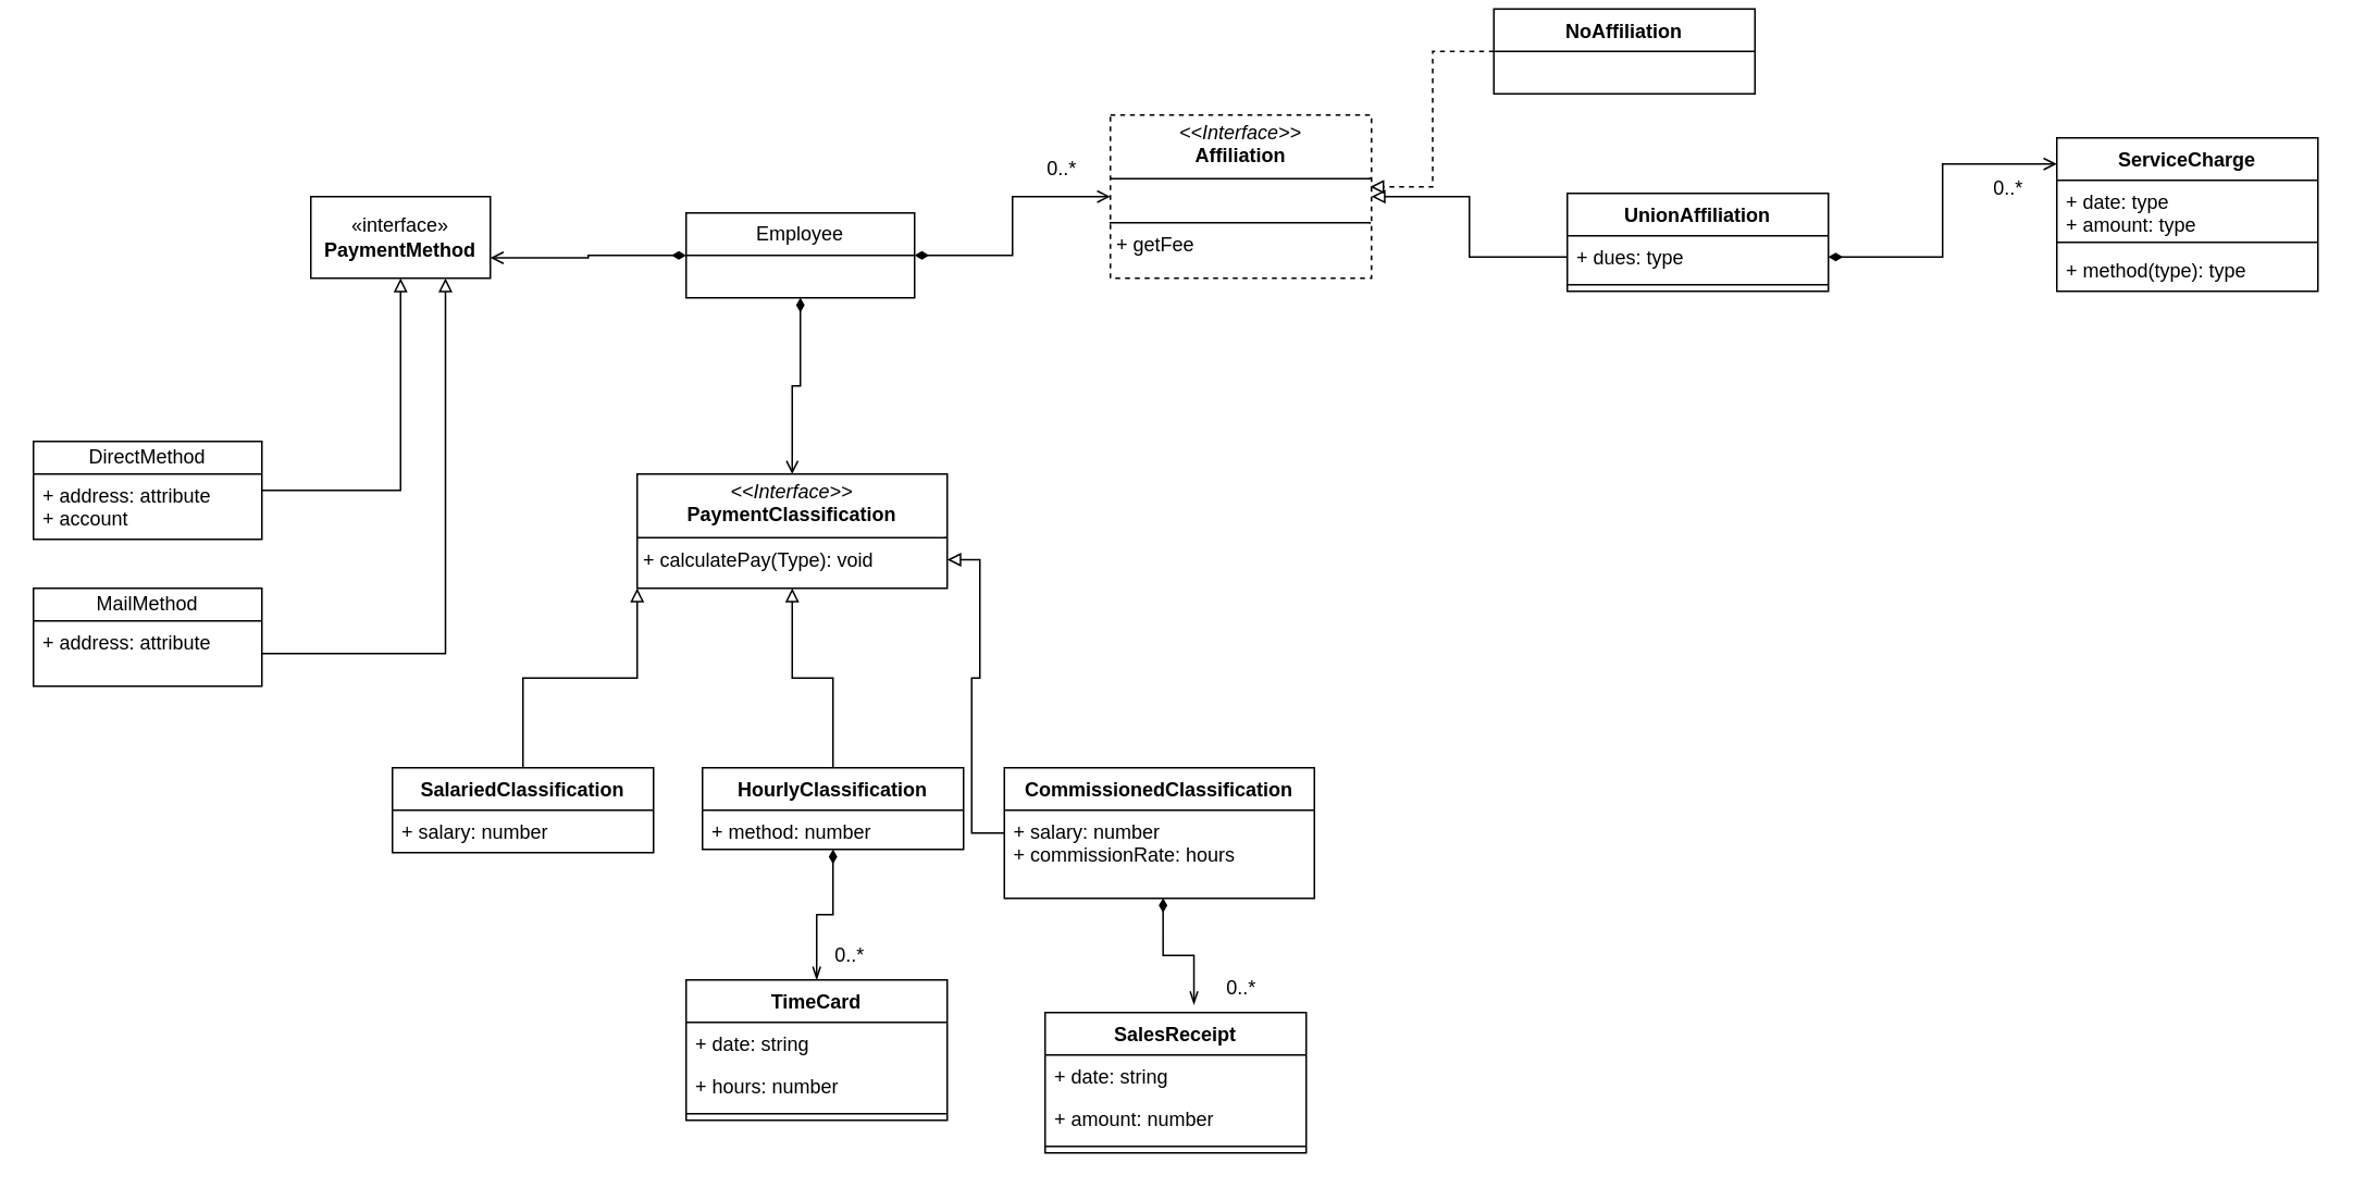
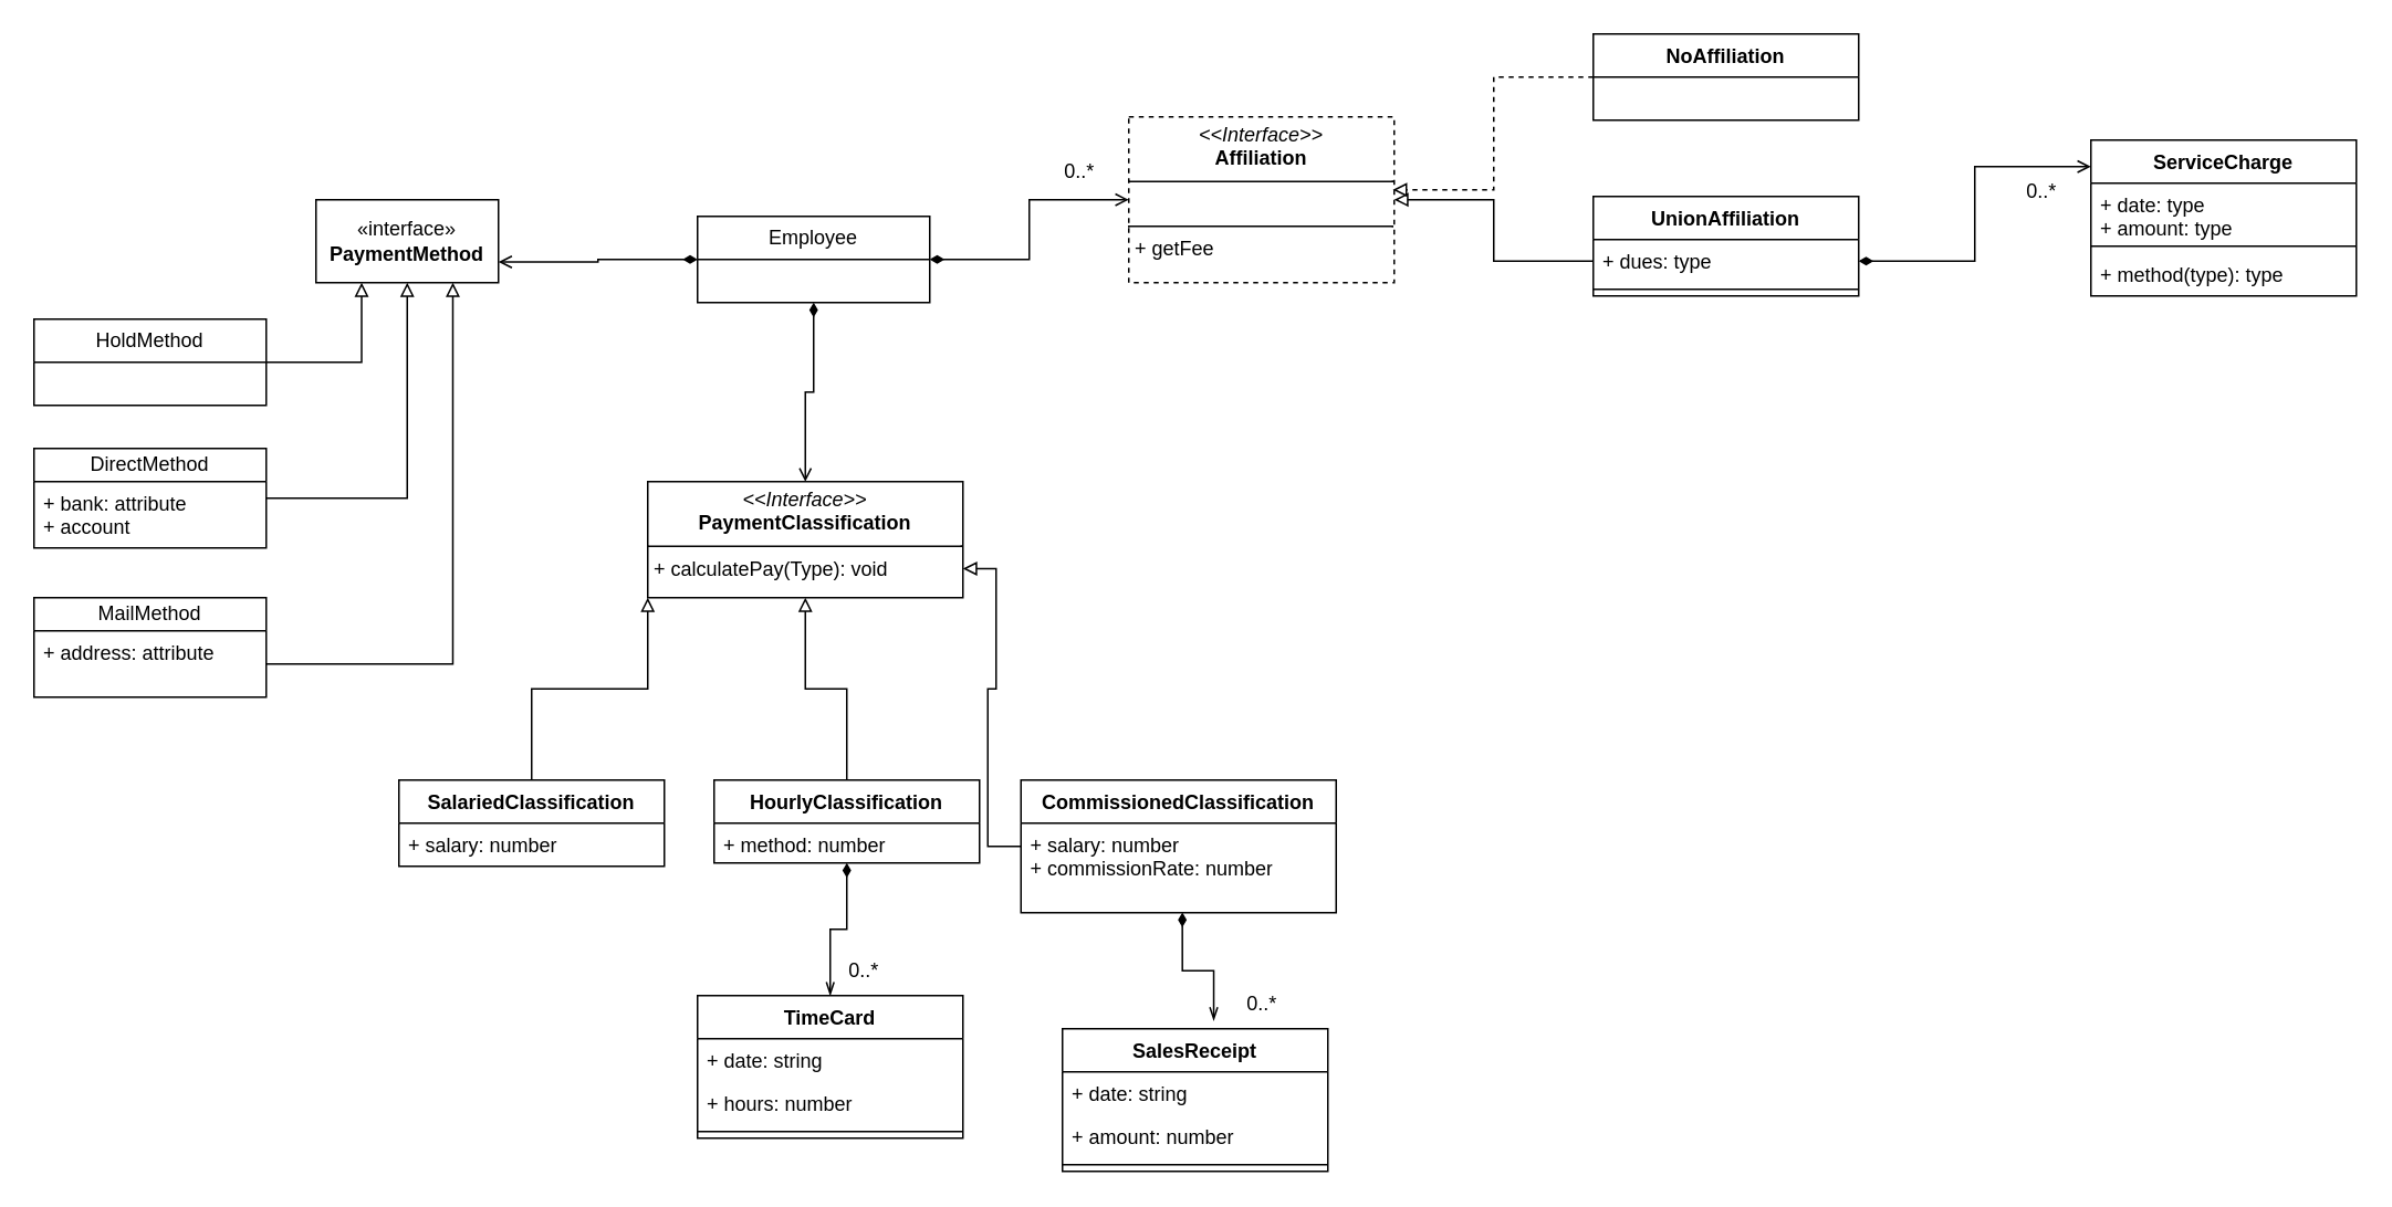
- <mxCell id="26" value="NoAffiliation" style="swimlane;fontStyle=1;align=center;verticalAlign=top;childLayout=stackLayout;horizontal=1;startSize=26;horizontalStack=0;resizeParent=1;resizeParentMax=0;resizeLast=0;collapsible=1;marginBottom=0;whiteSpace=wrap;html=1;" vertex="1" parent="1"><mxGeometry x="915" y="5" width="160" height="52" as="geometry" /></mxCell>
+ <mxCell id="26" value="NoAffiliation" style="swimlane;fontStyle=1;align=center;verticalAlign=top;childLayout=stackLayout;horizontal=1;startSize=26;horizontalStack=0;resizeParent=1;resizeParentMax=0;resizeLast=0;collapsible=1;marginBottom=0;whiteSpace=wrap;html=1;" vertex="1" parent="1"><mxGeometry x="960" y="20" width="160" height="52" as="geometry" /></mxCell>
+ <mxCell id="22" value="HoldMethod" style="swimlane;fontStyle=0;childLayout=stackLayout;horizontal=1;startSize=26;fillColor=none;horizontalStack=0;resizeParent=1;resizeParentMax=0;resizeLast=0;collapsible=1;marginBottom=0;whiteSpace=wrap;html=1;" vertex="1" parent="1"><mxGeometry x="20" y="192" width="140" height="52" as="geometry" /></mxCell>
+ <mxCell id="21" style="edgeStyle=orthogonalEdgeStyle;rounded=0;orthogonalLoop=1;jettySize=auto;html=1;entryX=0.25;entryY=1;entryDx=0;entryDy=0;endArrow=block;endFill=0;" edge="1" parent="1" source="22" target="17"><mxGeometry relative="1" as="geometry" /></mxCell>
- <mxCell id="20" value="+ address: attribute&lt;div&gt;+ account&lt;/div&gt;" style="text;strokeColor=none;fillColor=none;align=left;verticalAlign=top;spacingLeft=4;spacingRight=4;overflow=hidden;rotatable=0;points=[[0,0.5],[1,0.5]];portConstraint=eastwest;whiteSpace=wrap;html=1;" vertex="1" parent="19"><mxGeometry y="20" width="140" height="40" as="geometry" /></mxCell>
+ <mxCell id="20" value="+ bank: attribute&lt;div&gt;+ account&lt;/div&gt;" style="text;strokeColor=none;fillColor=none;align=left;verticalAlign=top;spacingLeft=4;spacingRight=4;overflow=hidden;rotatable=0;points=[[0,0.5],[1,0.5]];portConstraint=eastwest;whiteSpace=wrap;html=1;" vertex="1" parent="19"><mxGeometry y="20" width="140" height="40" as="geometry" /></mxCell>
- <mxCell id="16" value="+ salary: number&lt;div&gt;+ commissionRate: hours&lt;br&gt;&lt;/div&gt;" style="text;strokeColor=none;fillColor=none;align=left;verticalAlign=top;spacingLeft=4;spacingRight=4;overflow=hidden;rotatable=0;points=[[0,0.5],[1,0.5]];portConstraint=eastwest;whiteSpace=wrap;html=1;" vertex="1" parent="15"><mxGeometry y="26" width="190" height="54" as="geometry" /></mxCell>
+ <mxCell id="16" value="+ salary: number&lt;div&gt;+ commissionRate: number&lt;br&gt;&lt;/div&gt;" style="text;strokeColor=none;fillColor=none;align=left;verticalAlign=top;spacingLeft=4;spacingRight=4;overflow=hidden;rotatable=0;points=[[0,0.5],[1,0.5]];portConstraint=eastwest;whiteSpace=wrap;html=1;" vertex="1" parent="15"><mxGeometry y="26" width="190" height="54" as="geometry" /></mxCell>
